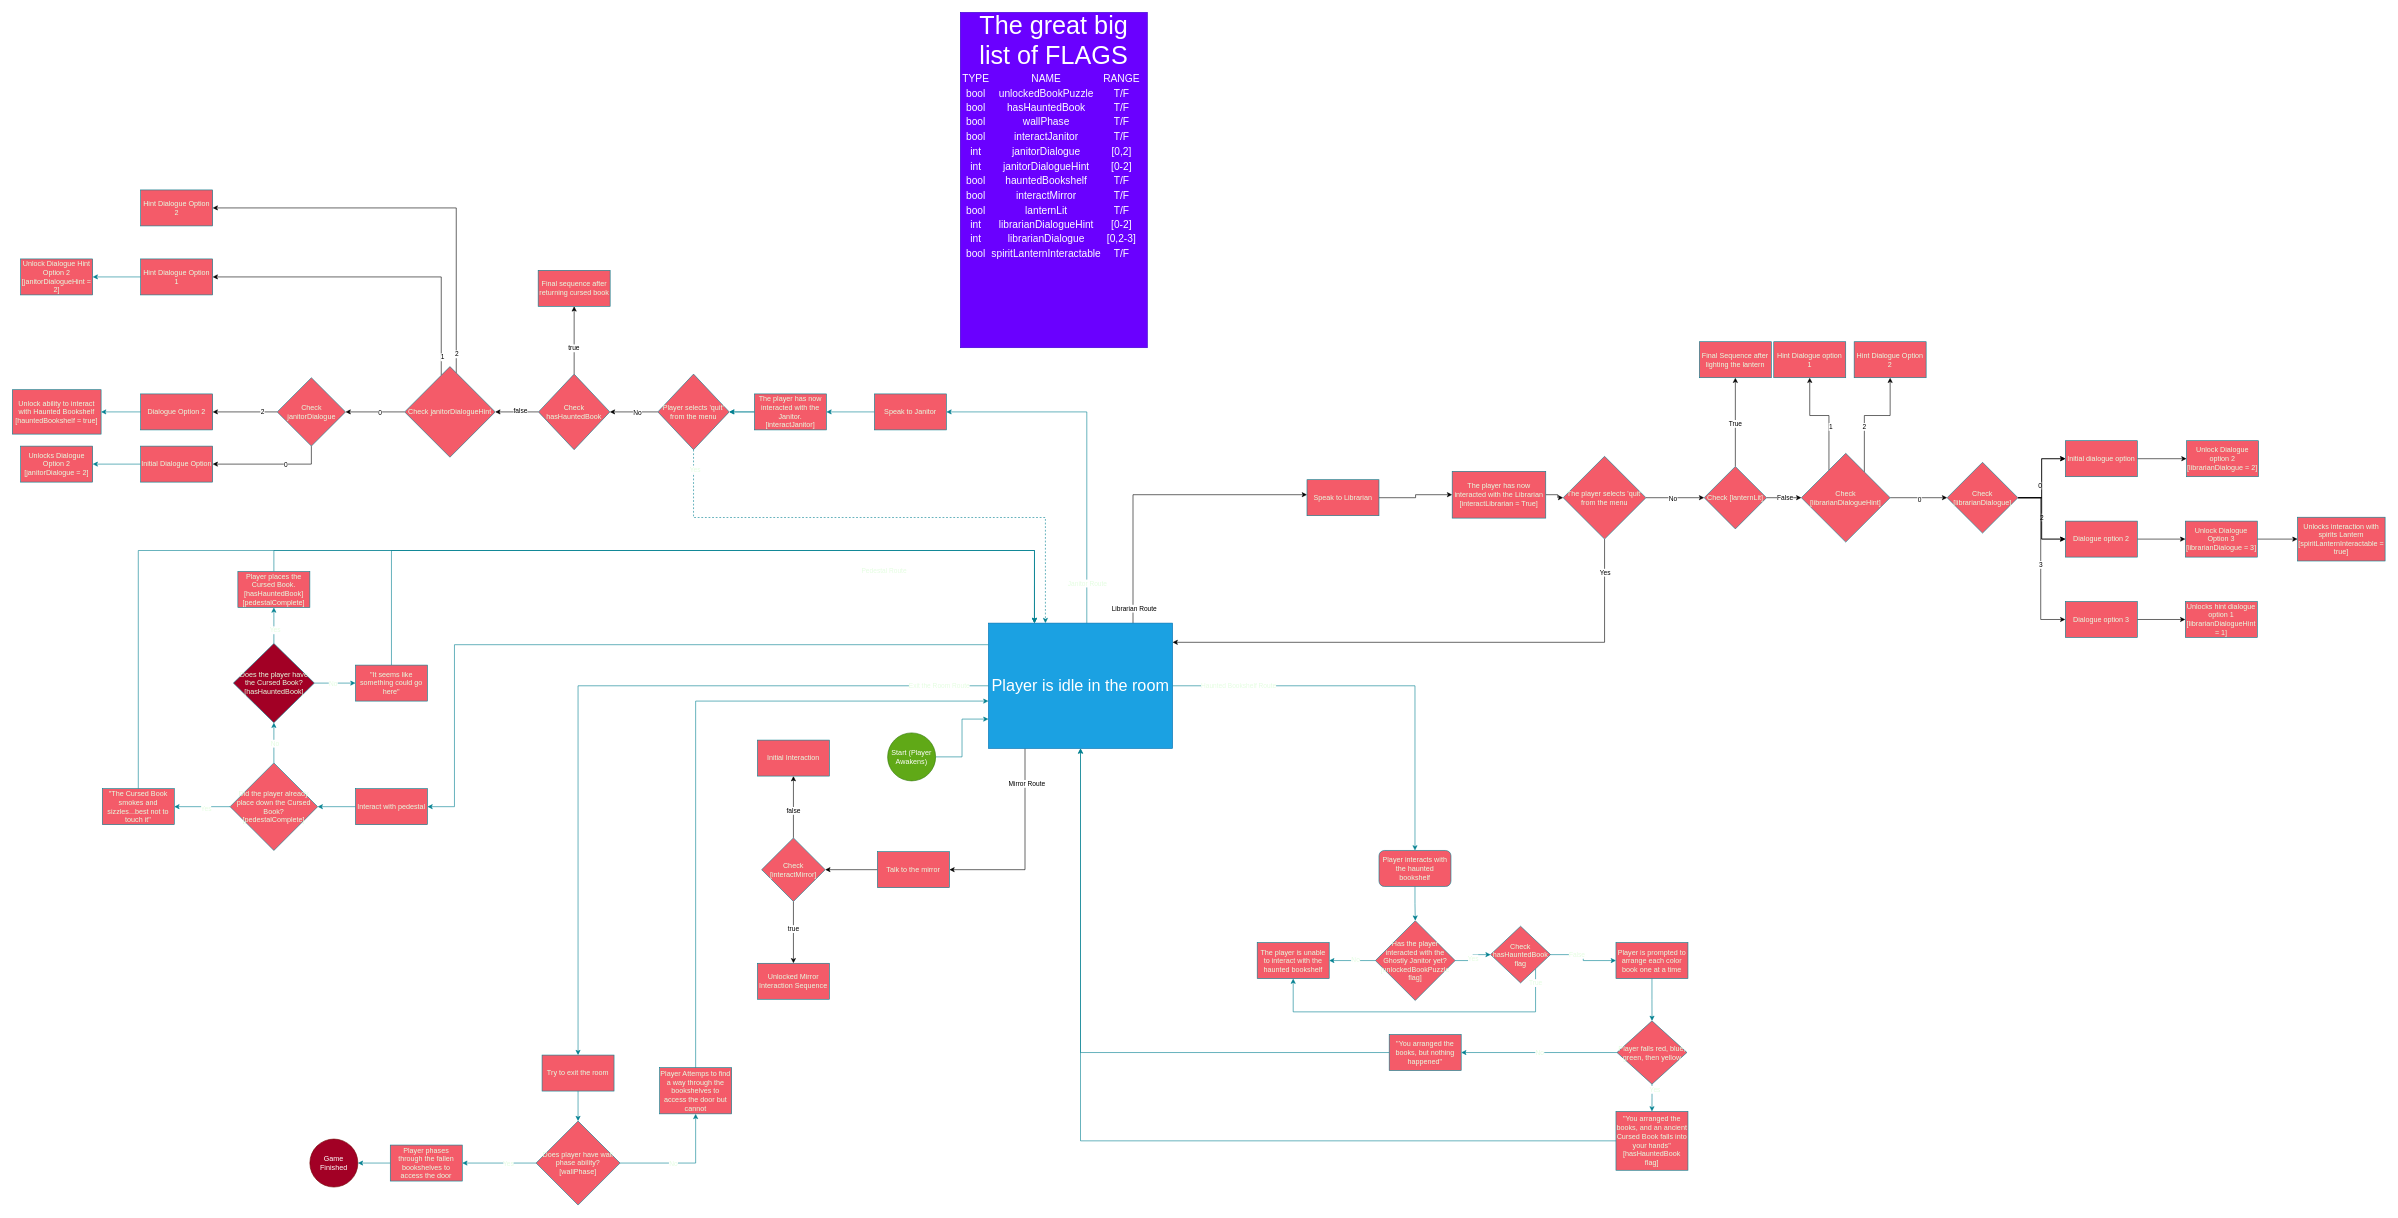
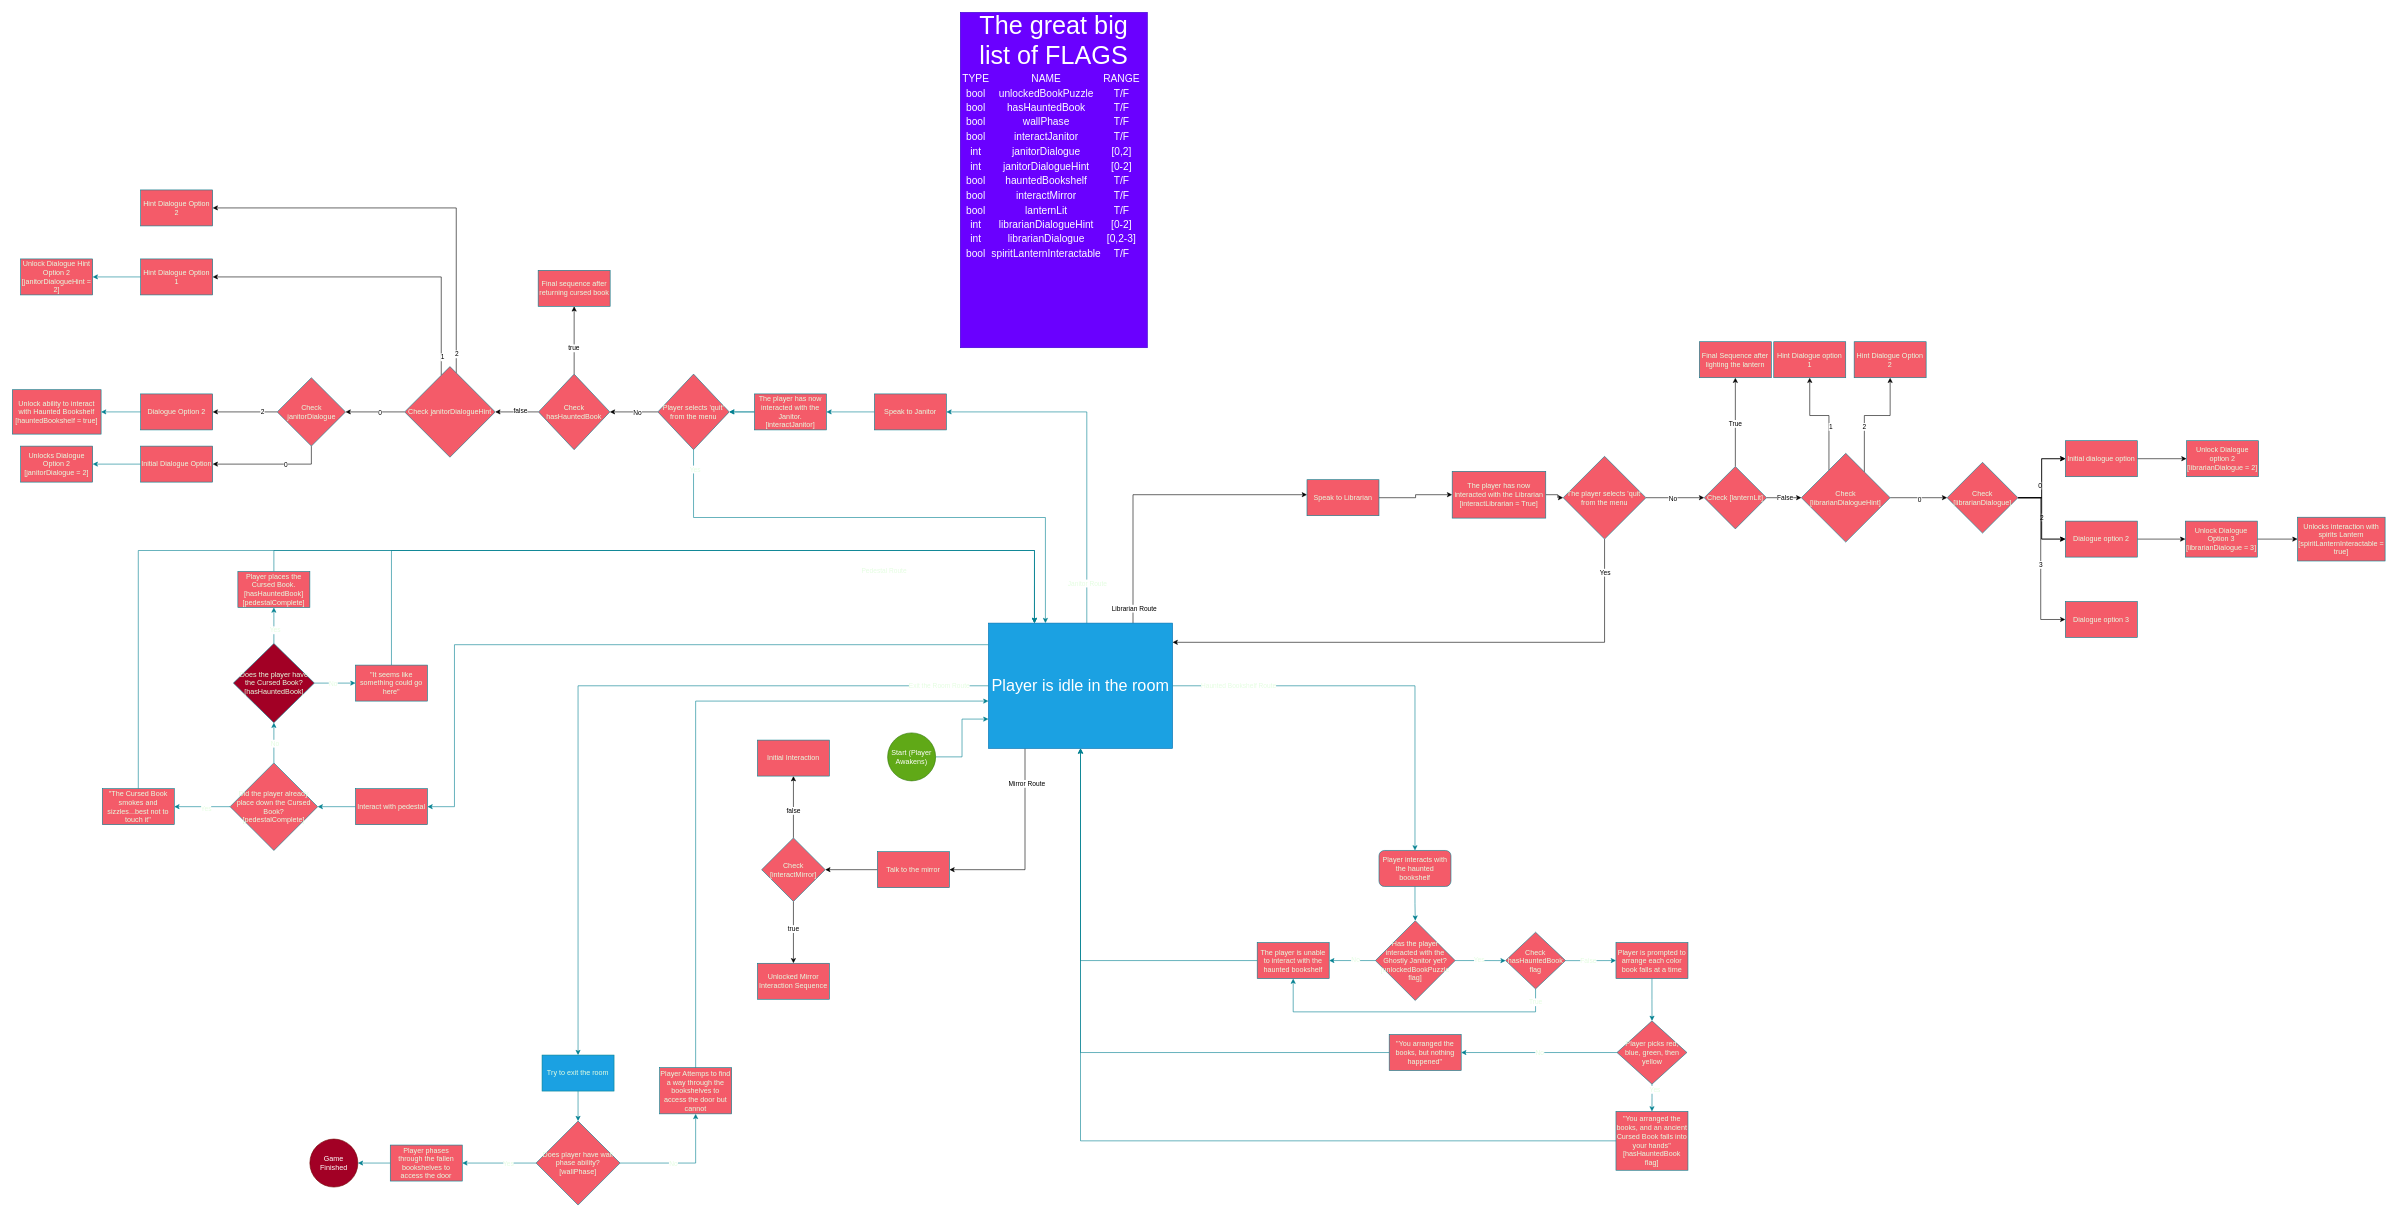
- <mxCell id="83" style="edgeStyle=orthogonalEdgeStyle;rounded=0;orthogonalLoop=1;jettySize=auto;html=1;strokeColor=#028090;fontColor=#E4FDE1;fillColor=#F45B69;dashed=1;" parent="1" source="87" target="32" edge="1"><mxGeometry relative="1" as="geometry"><Array as="points"><mxPoint x="1156" y="862" /><mxPoint x="1742" y="862" /></Array></mxGeometry></mxCell>
+ <mxCell id="83" style="edgeStyle=orthogonalEdgeStyle;rounded=0;orthogonalLoop=1;jettySize=auto;html=1;strokeColor=#028090;fontColor=#E4FDE1;fillColor=#F45B69;" parent="1" source="87" target="32" edge="1"><mxGeometry relative="1" as="geometry"><Array as="points"><mxPoint x="1156" y="862" /><mxPoint x="1742" y="862" /></Array></mxGeometry></mxCell>
- <mxCell id="160" value="" style="edgeStyle=orthogonalEdgeStyle;rounded=0;orthogonalLoop=1;jettySize=auto;html=1;" edge="1" parent="1" source="161" target="162"><mxGeometry relative="1" as="geometry" /></mxCell>
- <mxCell id="162" value="Unlocks hint dialogue option 1&lt;div&gt;[librarianDialogueHint = 1]&lt;/div&gt;" style="whiteSpace=wrap;html=1;fillColor=#F45B69;strokeColor=#028090;fontColor=#E4FDE1;rounded=0;" vertex="1" parent="1"><mxGeometry x="3642" y="1002" width="120" height="60" as="geometry" /></mxCell>
- <mxCell id="60" value="Check hasHauntedBook flag" style="rhombus;whiteSpace=wrap;html=1;strokeColor=#028090;fontColor=#E4FDE1;fillColor=#F45B69;" parent="1" vertex="1"><mxGeometry x="2484" y="1543.25" width="100" height="94.5" as="geometry" /></mxCell>
+ <mxCell id="60" value="Check hasHauntedBook flag" style="rhombus;whiteSpace=wrap;html=1;strokeColor=#028090;fontColor=#E4FDE1;fillColor=#F45B69;" parent="1" vertex="1"><mxGeometry x="2509" y="1553.25" width="100" height="94.5" as="geometry" /></mxCell>
+ <mxCell id="42" style="edgeStyle=orthogonalEdgeStyle;rounded=0;orthogonalLoop=1;jettySize=auto;html=1;strokeColor=#028090;fontColor=#E4FDE1;fillColor=#F45B69;" parent="1" source="43" target="32" edge="1"><mxGeometry relative="1" as="geometry" /></mxCell>
- <mxCell id="45" value="Player is prompted to arrange each color book one at a time" style="whiteSpace=wrap;html=1;fillColor=#F45B69;strokeColor=#028090;fontColor=#E4FDE1;rounded=0;" parent="1" vertex="1"><mxGeometry x="2693" y="1570.5" width="120" height="60" as="geometry" /></mxCell>
+ <mxCell id="45" value="Player is prompted to arrange each color book falls at a time" style="whiteSpace=wrap;html=1;fillColor=#F45B69;strokeColor=#028090;fontColor=#E4FDE1;rounded=0;" parent="1" vertex="1"><mxGeometry x="2693" y="1570.5" width="120" height="60" as="geometry" /></mxCell>
- <mxCell id="50" value="Player falls red, blue, green, then yellow" style="rhombus;whiteSpace=wrap;html=1;fillColor=#F45B69;strokeColor=#028090;fontColor=#E4FDE1;rounded=0;" parent="1" vertex="1"><mxGeometry x="2694.75" y="1701" width="116.5" height="105.5" as="geometry" /></mxCell>
+ <mxCell id="50" value="Player picks red, blue, green, then yellow" style="rhombus;whiteSpace=wrap;html=1;fillColor=#F45B69;strokeColor=#028090;fontColor=#E4FDE1;rounded=0;" parent="1" vertex="1"><mxGeometry x="2694.75" y="1701" width="116.5" height="105.5" as="geometry" /></mxCell>
- <mxCell id="5" value="Try to exit the room" style="rounded=0;whiteSpace=wrap;html=1;strokeColor=#028090;fontColor=#E4FDE1;fillColor=#F45B69;" parent="1" vertex="1"><mxGeometry x="903" y="1758" width="120" height="60" as="geometry" /></mxCell>
+ <mxCell id="5" value="Try to exit the room" style="rounded=0;whiteSpace=wrap;html=1;strokeColor=#028090;fontColor=#E4FDE1;fillColor=#1ba1e2;" parent="1" vertex="1"><mxGeometry x="903" y="1758" width="120" height="60" as="geometry" /></mxCell>
